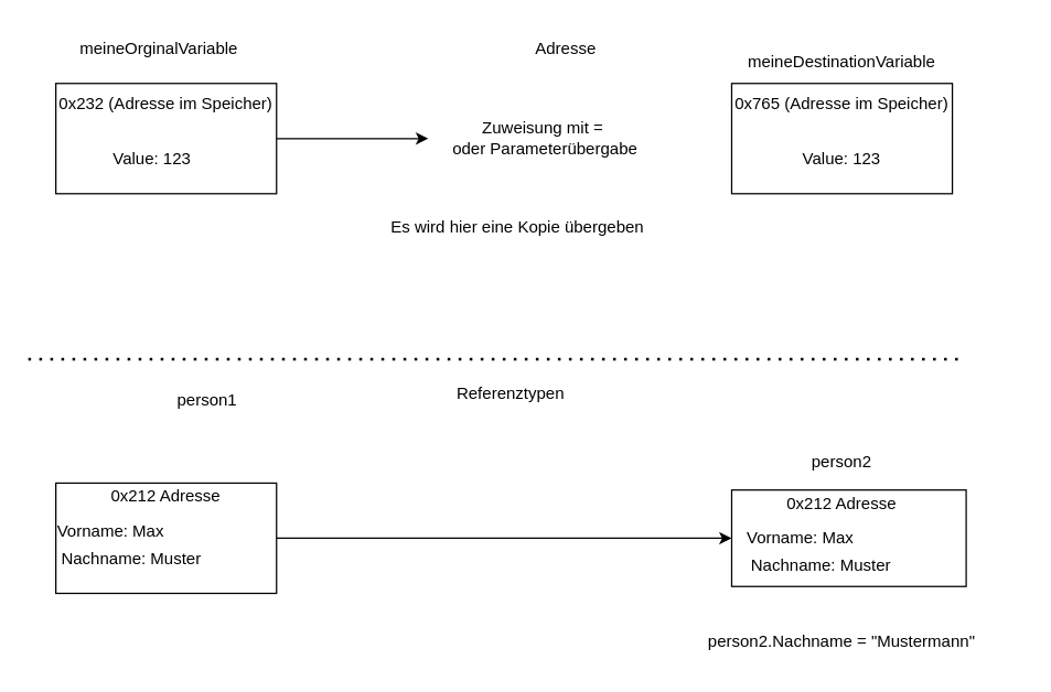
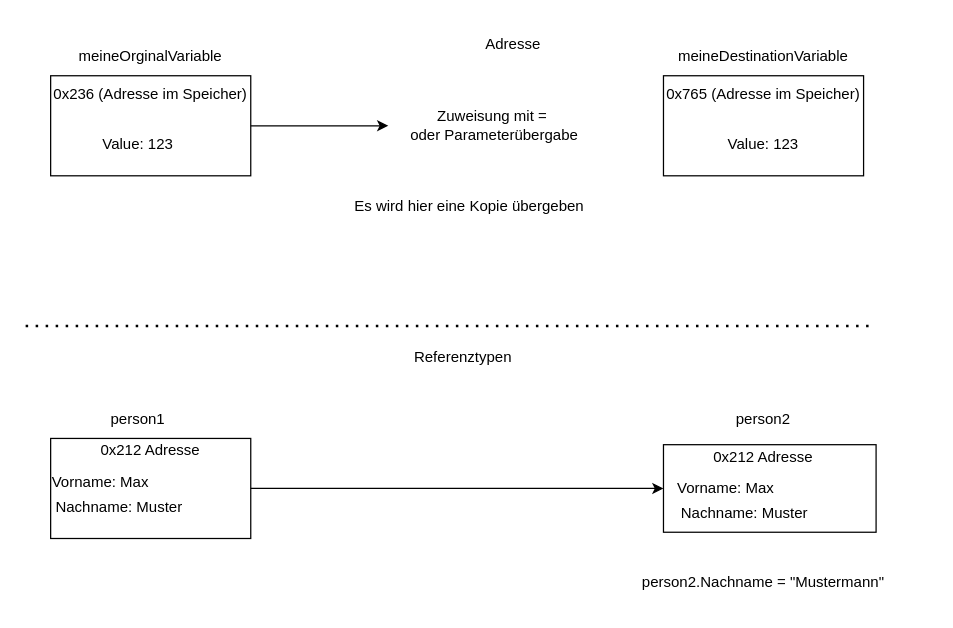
- <mxCell id="9" value="meineOrginalVariable" style="text;html=1;strokeColor=none;fillColor=none;align=center;verticalAlign=middle;whiteSpace=wrap;rounded=0;" vertex="1" parent="1"><mxGeometry x="35" y="20" width="160" height="30" as="geometry" /></mxCell>
+ <mxCell id="9" value="meineOrginalVariable" style="text;html=1;strokeColor=none;fillColor=none;align=center;verticalAlign=middle;whiteSpace=wrap;rounded=0;" vertex="1" parent="1"><mxGeometry x="40" y="30" width="160" height="30" as="geometry" /></mxCell>
- <mxCell id="3" value="0x232 (Adresse im Speicher)" style="text;html=1;strokeColor=none;fillColor=none;align=center;verticalAlign=middle;whiteSpace=wrap;rounded=0;" vertex="1" parent="1"><mxGeometry x="40" y="60" width="160" height="30" as="geometry" /></mxCell>
+ <mxCell id="3" value="0x236 (Adresse im Speicher)" style="text;html=1;strokeColor=none;fillColor=none;align=center;verticalAlign=middle;whiteSpace=wrap;rounded=0;" vertex="1" parent="1"><mxGeometry x="40" y="60" width="160" height="30" as="geometry" /></mxCell>
- <mxCell id="17" value="person1" style="text;html=1;strokeColor=none;fillColor=none;align=center;verticalAlign=middle;whiteSpace=wrap;rounded=0;" vertex="1" parent="1"><mxGeometry x="100" y="275" width="100" height="30" as="geometry" /></mxCell>
+ <mxCell id="17" value="person1" style="text;html=1;strokeColor=none;fillColor=none;align=center;verticalAlign=middle;whiteSpace=wrap;rounded=0;" vertex="1" parent="1"><mxGeometry x="60" y="320" width="100" height="30" as="geometry" /></mxCell>
